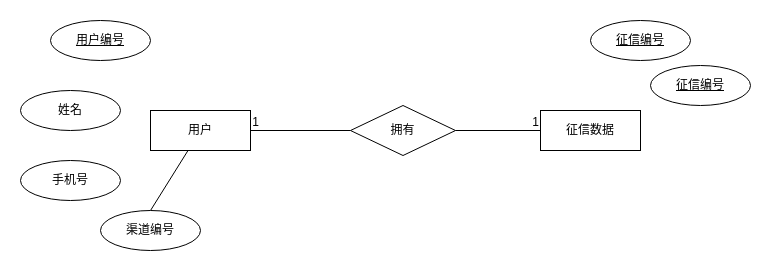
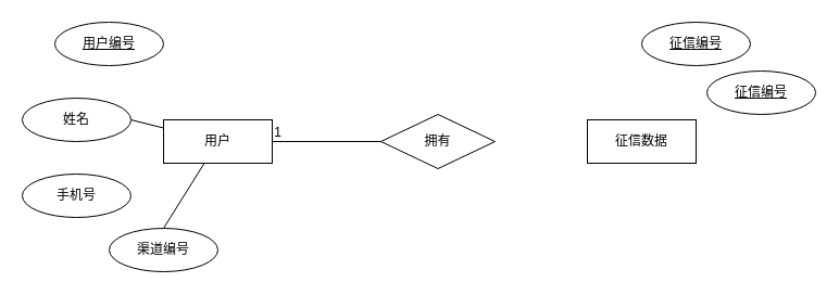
+ <mxCell id="2" style="rounded=0;orthogonalLoop=1;jettySize=auto;html=1;entryX=1;entryY=0.5;entryDx=0;entryDy=0;endArrow=none;endFill=0;" edge="1" parent="1" source="4" target="6"><mxGeometry relative="1" as="geometry" /></mxCell>
- <mxCell id="13" value="" style="endArrow=none;html=1;rounded=0;exitX=1;exitY=0.5;exitDx=0;exitDy=0;" edge="1" parent="1" source="9" target="12"><mxGeometry relative="1" as="geometry"><mxPoint x="460" y="190" as="sourcePoint" /><mxPoint x="620" y="190" as="targetPoint" /></mxGeometry></mxCell>
- <mxCell id="14" value="1" style="resizable=0;html=1;whiteSpace=wrap;align=right;verticalAlign=bottom;" connectable="0" vertex="1" parent="13"><mxGeometry x="1" relative="1" as="geometry" /></mxCell>
